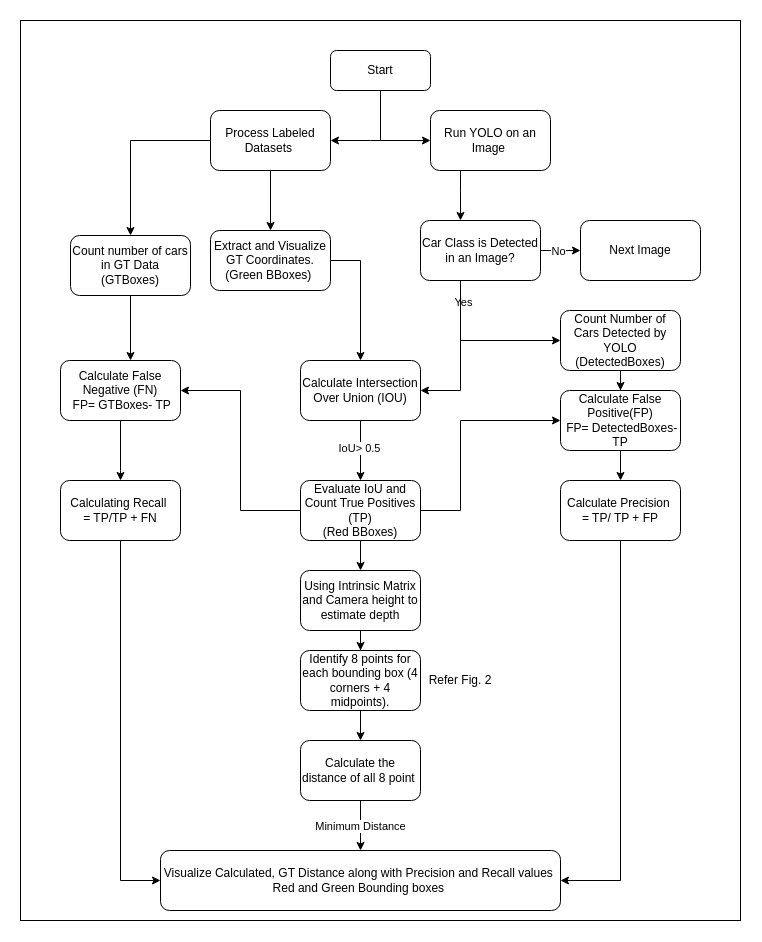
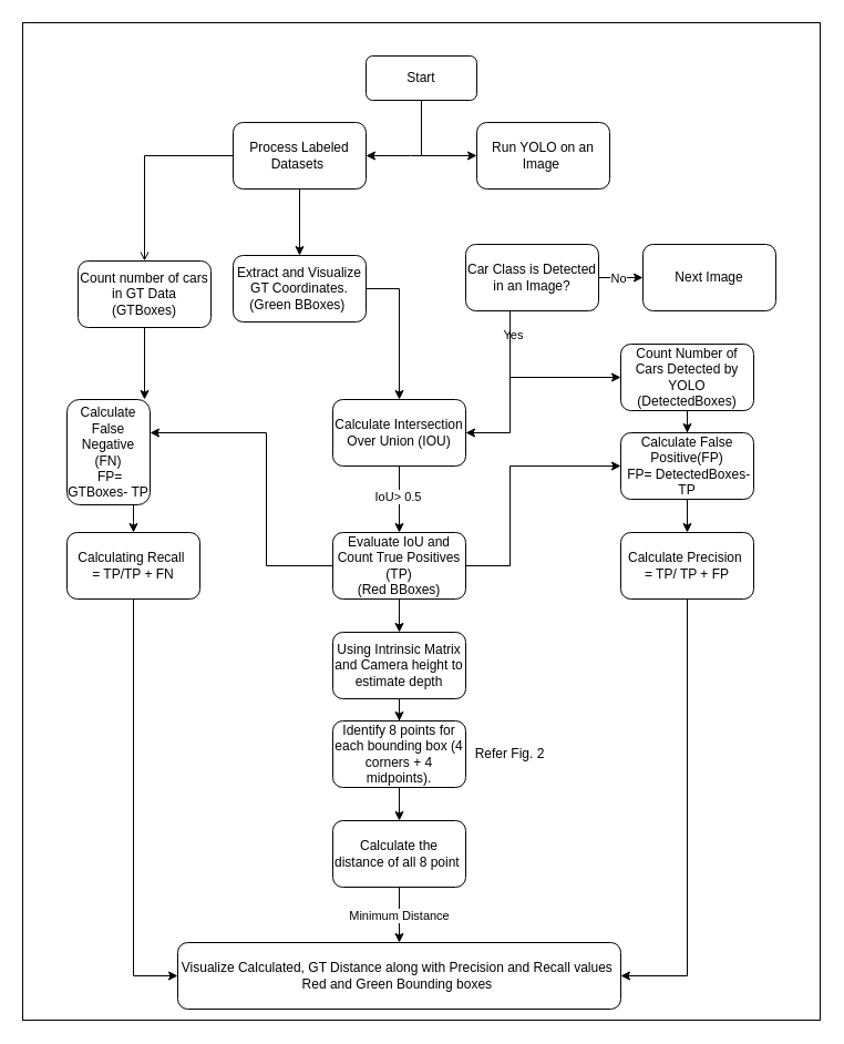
- <mxCell id="7" value="" style="edgeStyle=orthogonalEdgeStyle;rounded=0;orthogonalLoop=1;jettySize=auto;html=1;" edge="1" parent="1" source="8" target="16"><mxGeometry relative="1" as="geometry"><Array as="points"><mxPoint x="460" y="190" /><mxPoint x="460" y="190" /></Array></mxGeometry></mxCell>
- <mxCell id="4" value="" style="edgeStyle=orthogonalEdgeStyle;rounded=0;orthogonalLoop=1;jettySize=auto;html=1;" edge="1" parent="1" source="6" target="10"><mxGeometry relative="1" as="geometry" /></mxCell>
+ <mxCell id="4" value="" style="edgeStyle=orthogonalEdgeStyle;rounded=0;orthogonalLoop=1;jettySize=auto;html=1;endArrow=open;" edge="1" parent="1" source="6" target="10"><mxGeometry relative="1" as="geometry" /></mxCell>
- <mxCell id="33" value="Calculate False Negative (FN)&lt;div&gt;&amp;nbsp;FP= GTBoxes- TP&lt;/div&gt;" style="rounded=1;whiteSpace=wrap;html=1;" vertex="1" parent="1"><mxGeometry x="60" y="360" width="120" height="60" as="geometry" /></mxCell>
+ <mxCell id="33" value="Calculate False Negative (FN)&lt;div&gt;&amp;nbsp;FP= GTBoxes- TP&lt;/div&gt;" style="rounded=1;whiteSpace=wrap;html=1;" vertex="1" parent="1"><mxGeometry x="60" y="360" width="75" height="95" as="geometry" /></mxCell>
